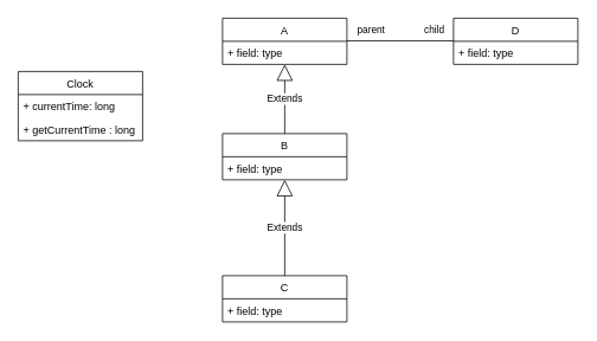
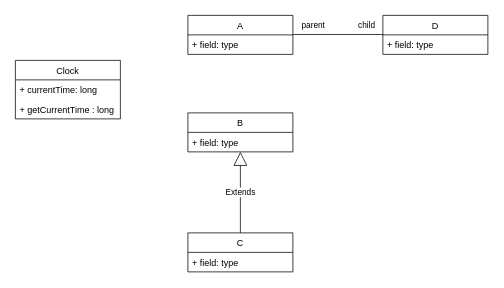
- <mxCell id="11" value="Extends" style="endArrow=block;endSize=16;endFill=0;html=1;exitX=0.5;exitY=0;exitDx=0;exitDy=0;entryX=0.5;entryY=1;entryDx=0;entryDy=0;" parent="1" source="7" edge="1" target="5"><mxGeometry width="160" relative="1" as="geometry"><mxPoint x="40" y="300" as="sourcePoint" /><mxPoint x="320" y="125" as="targetPoint" /></mxGeometry></mxCell>
